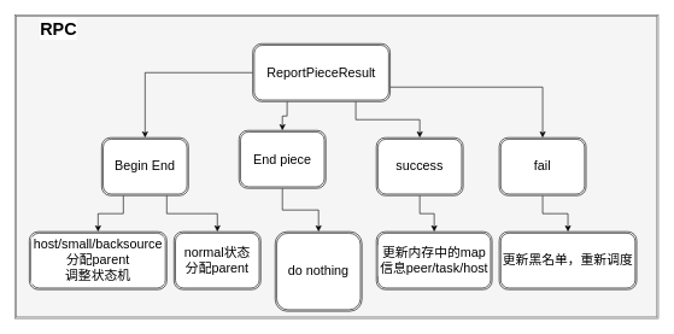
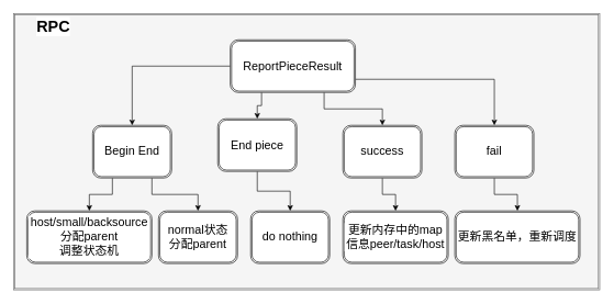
- <mxCell id="20" value="do nothing" style="shape=ext;double=1;rounded=1;whiteSpace=wrap;html=1;labelBackgroundColor=#FFFFFF;fontFamily=Helvetica;fontSize=18;fontColor=#000000;" vertex="1" parent="1"><mxGeometry x="380" y="320" width="120" height="110" as="geometry" /></mxCell>
+ <mxCell id="20" value="do nothing" style="shape=ext;double=1;rounded=1;whiteSpace=wrap;html=1;labelBackgroundColor=#FFFFFF;fontFamily=Helvetica;fontSize=18;fontColor=#000000;" vertex="1" parent="1"><mxGeometry x="380" y="320" width="120" height="80" as="geometry" /></mxCell>
